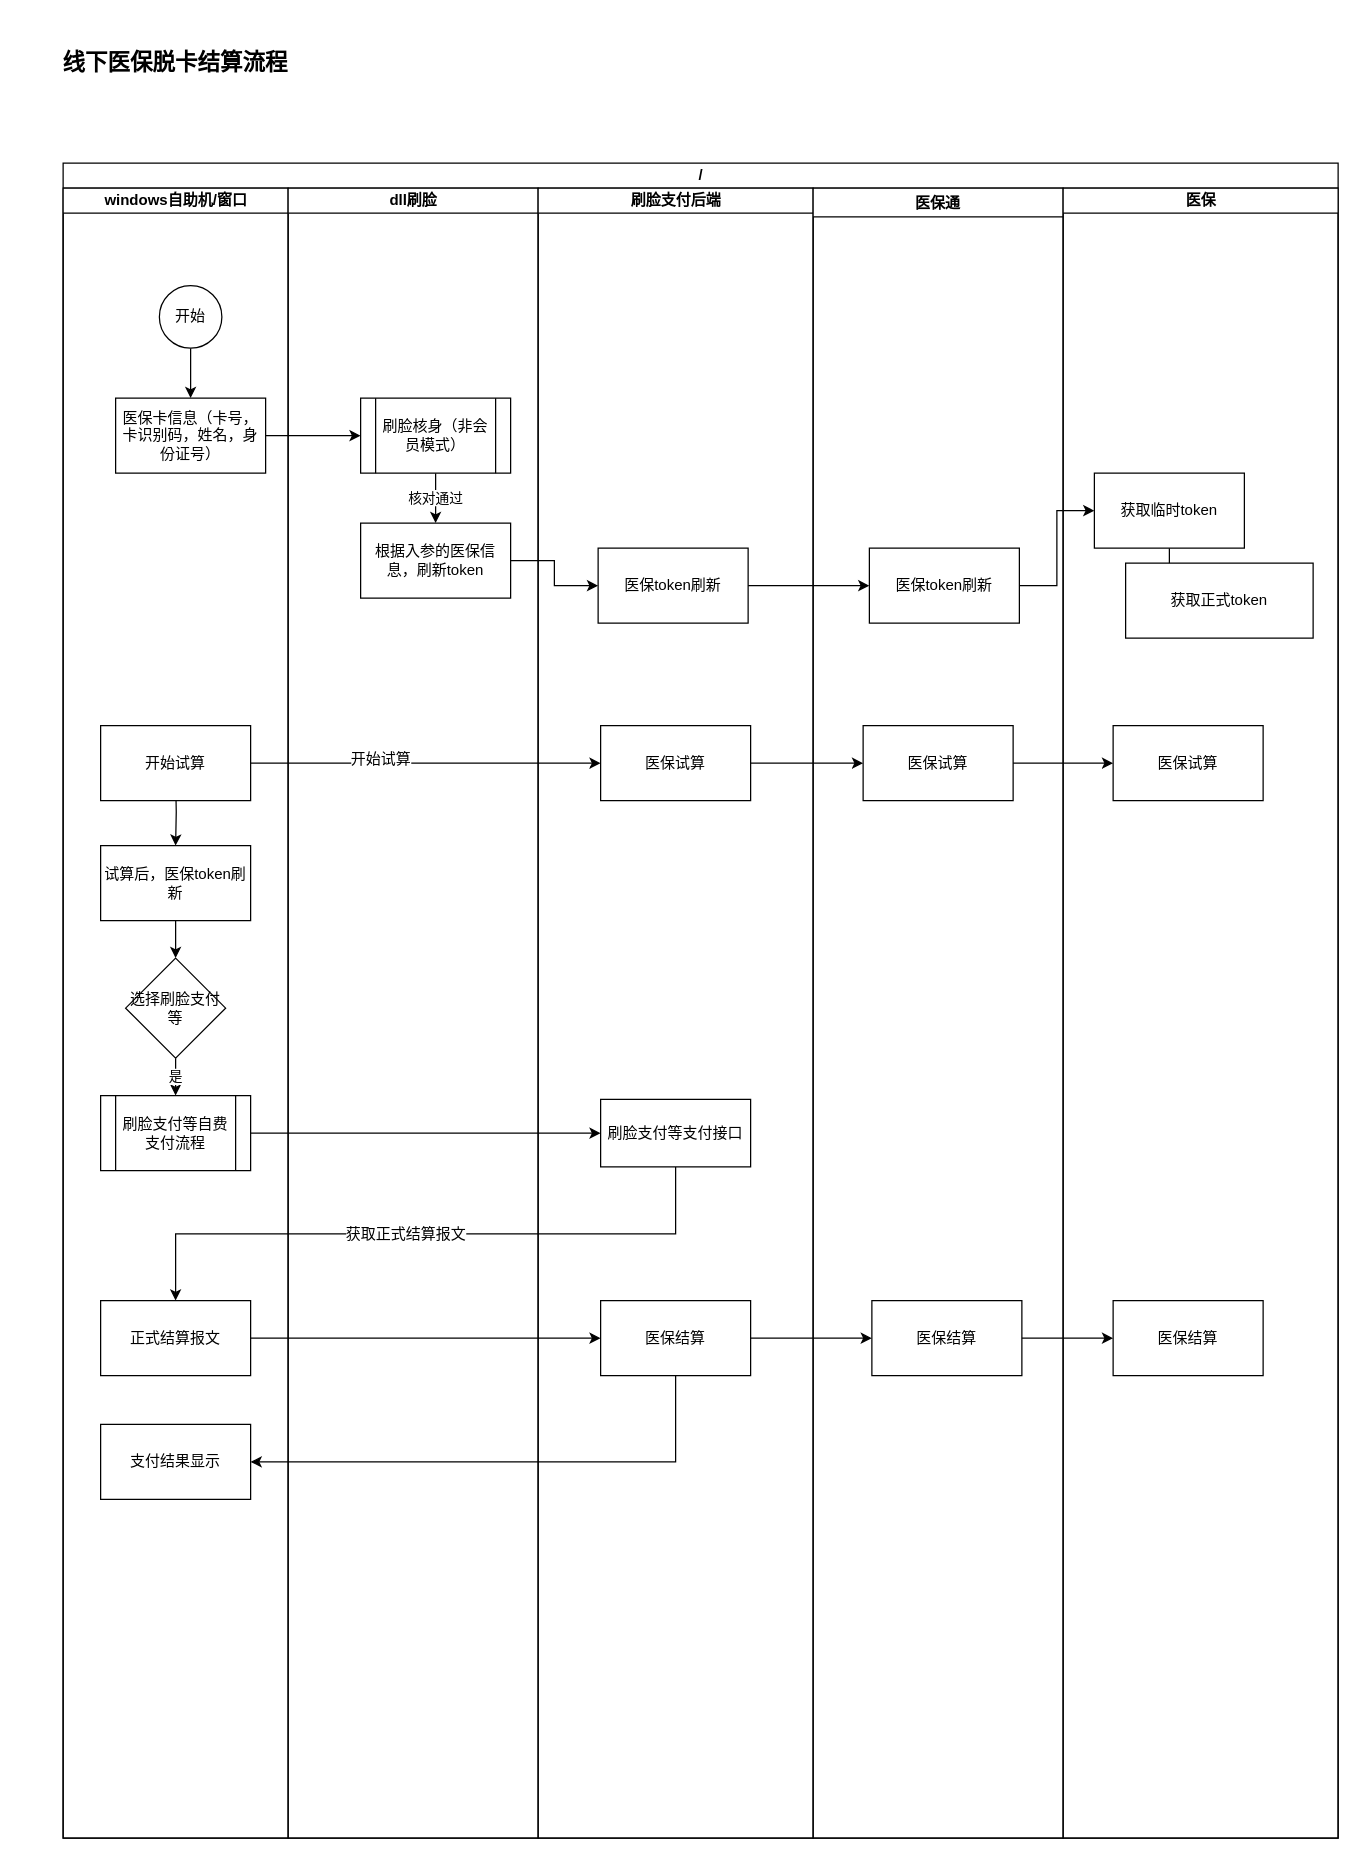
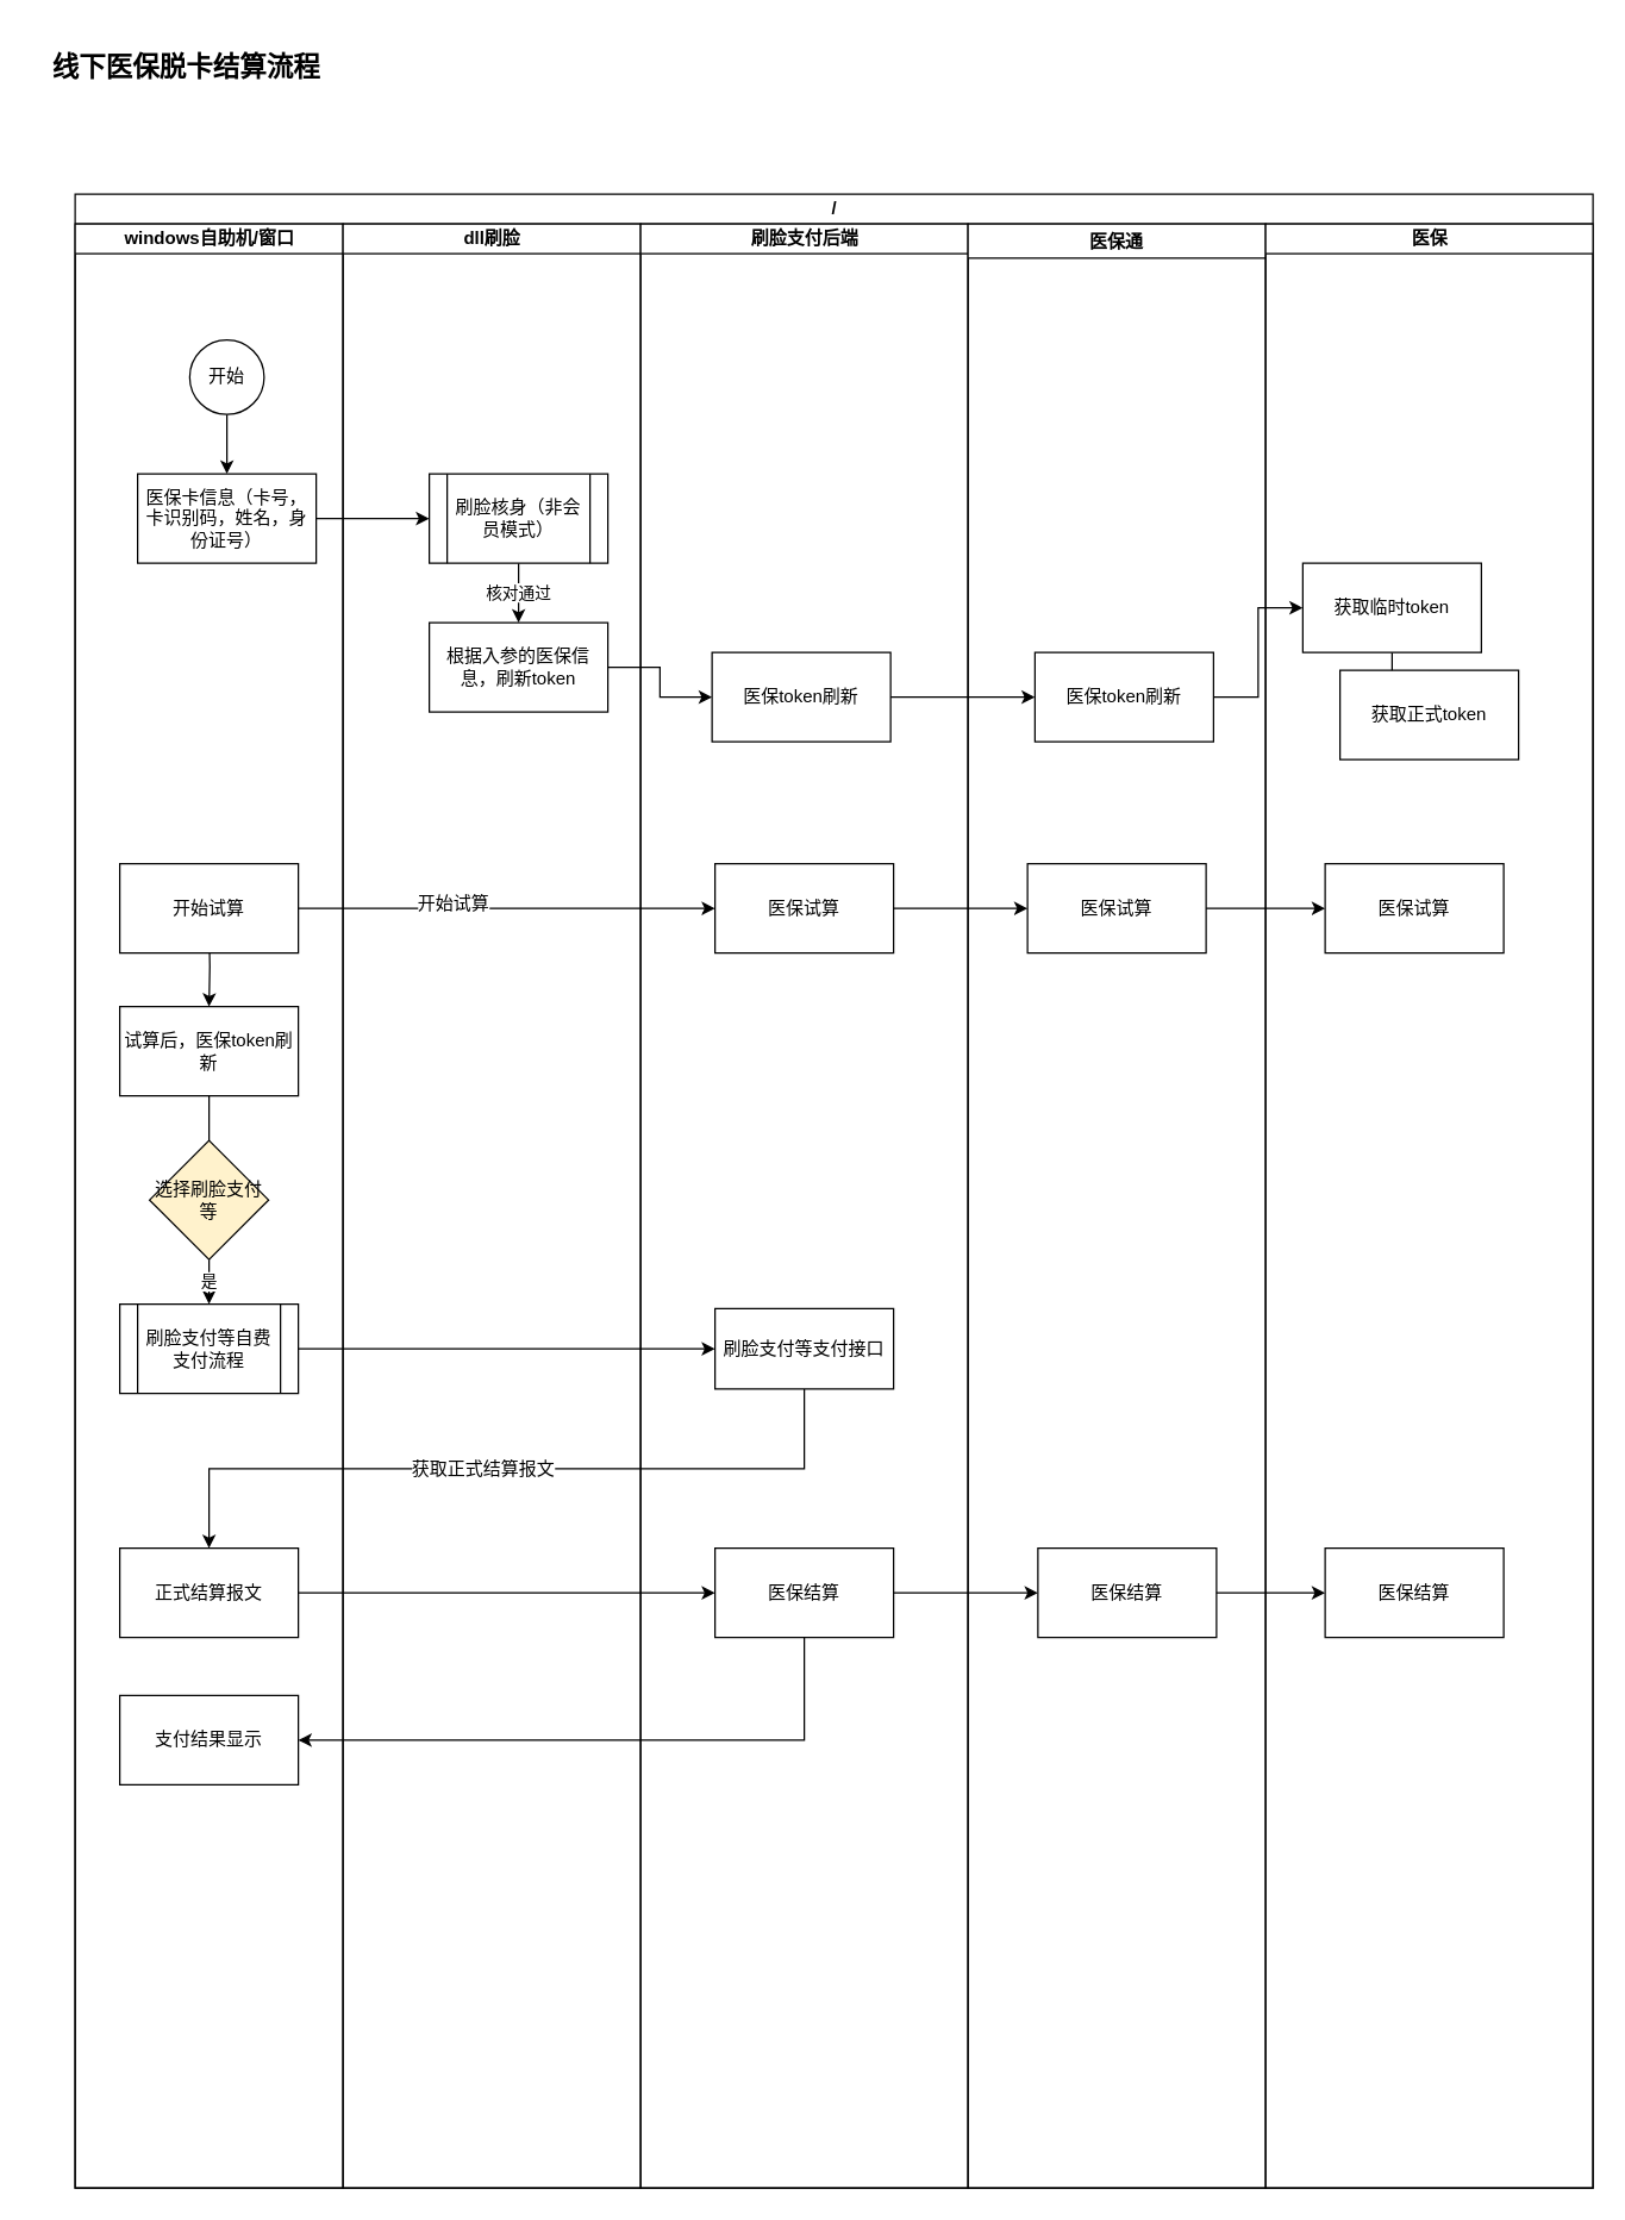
- <mxCell id="2" value="&lt;font style=&quot;font-size: 18px&quot;&gt;&lt;b&gt;线下医保脱卡结算流程&lt;/b&gt;&lt;/font&gt;" style="text;html=1;strokeColor=none;fillColor=none;align=center;verticalAlign=middle;whiteSpace=wrap;rounded=0;" parent="1" vertex="1"><mxGeometry x="20" y="20" width="240" height="60" as="geometry" /></mxCell>
+ <mxCell id="2" value="&lt;font style=&quot;font-size: 18px&quot;&gt;&lt;b&gt;线下医保脱卡结算流程&lt;/b&gt;&lt;/font&gt;" style="text;html=1;strokeColor=none;fillColor=none;align=center;verticalAlign=middle;whiteSpace=wrap;rounded=0;" parent="1" vertex="1"><mxGeometry x="5" y="15" width="240" height="60" as="geometry" /></mxCell>
- <mxCell id="31" value="获取正式token" style="rounded=0;whiteSpace=wrap;html=1;" parent="26" vertex="1"><mxGeometry x="50" y="300" width="150" height="60" as="geometry" /></mxCell>
+ <mxCell id="31" value="获取正式token" style="rounded=0;whiteSpace=wrap;html=1;" parent="26" vertex="1"><mxGeometry x="50" y="300" width="120" height="60" as="geometry" /></mxCell>
- <mxCell id="7" style="edgeStyle=orthogonalEdgeStyle;rounded=0;orthogonalLoop=1;jettySize=auto;html=1;exitX=0.5;exitY=1;exitDx=0;exitDy=0;entryX=0.5;entryY=0;entryDx=0;entryDy=0;" parent="4" source="8" target="10" edge="1"><mxGeometry relative="1" as="geometry" /></mxCell>
+ <mxCell id="7" style="edgeStyle=orthogonalEdgeStyle;rounded=0;orthogonalLoop=1;jettySize=auto;html=1;exitX=0.5;exitY=1;exitDx=0;exitDy=0;entryX=0.5;entryY=0;entryDx=0;entryDy=0;endArrow=none;" parent="4" source="8" target="10" edge="1"><mxGeometry relative="1" as="geometry" /></mxCell>
- <mxCell id="10" value="选择刷脸支付等" style="rhombus;whiteSpace=wrap;html=1;" parent="4" vertex="1"><mxGeometry x="50" y="616" width="80" height="80" as="geometry" /></mxCell>
+ <mxCell id="10" value="选择刷脸支付等" style="rhombus;whiteSpace=wrap;html=1;fillColor=#fff2cc;" parent="4" vertex="1"><mxGeometry x="50" y="616" width="80" height="80" as="geometry" /></mxCell>
